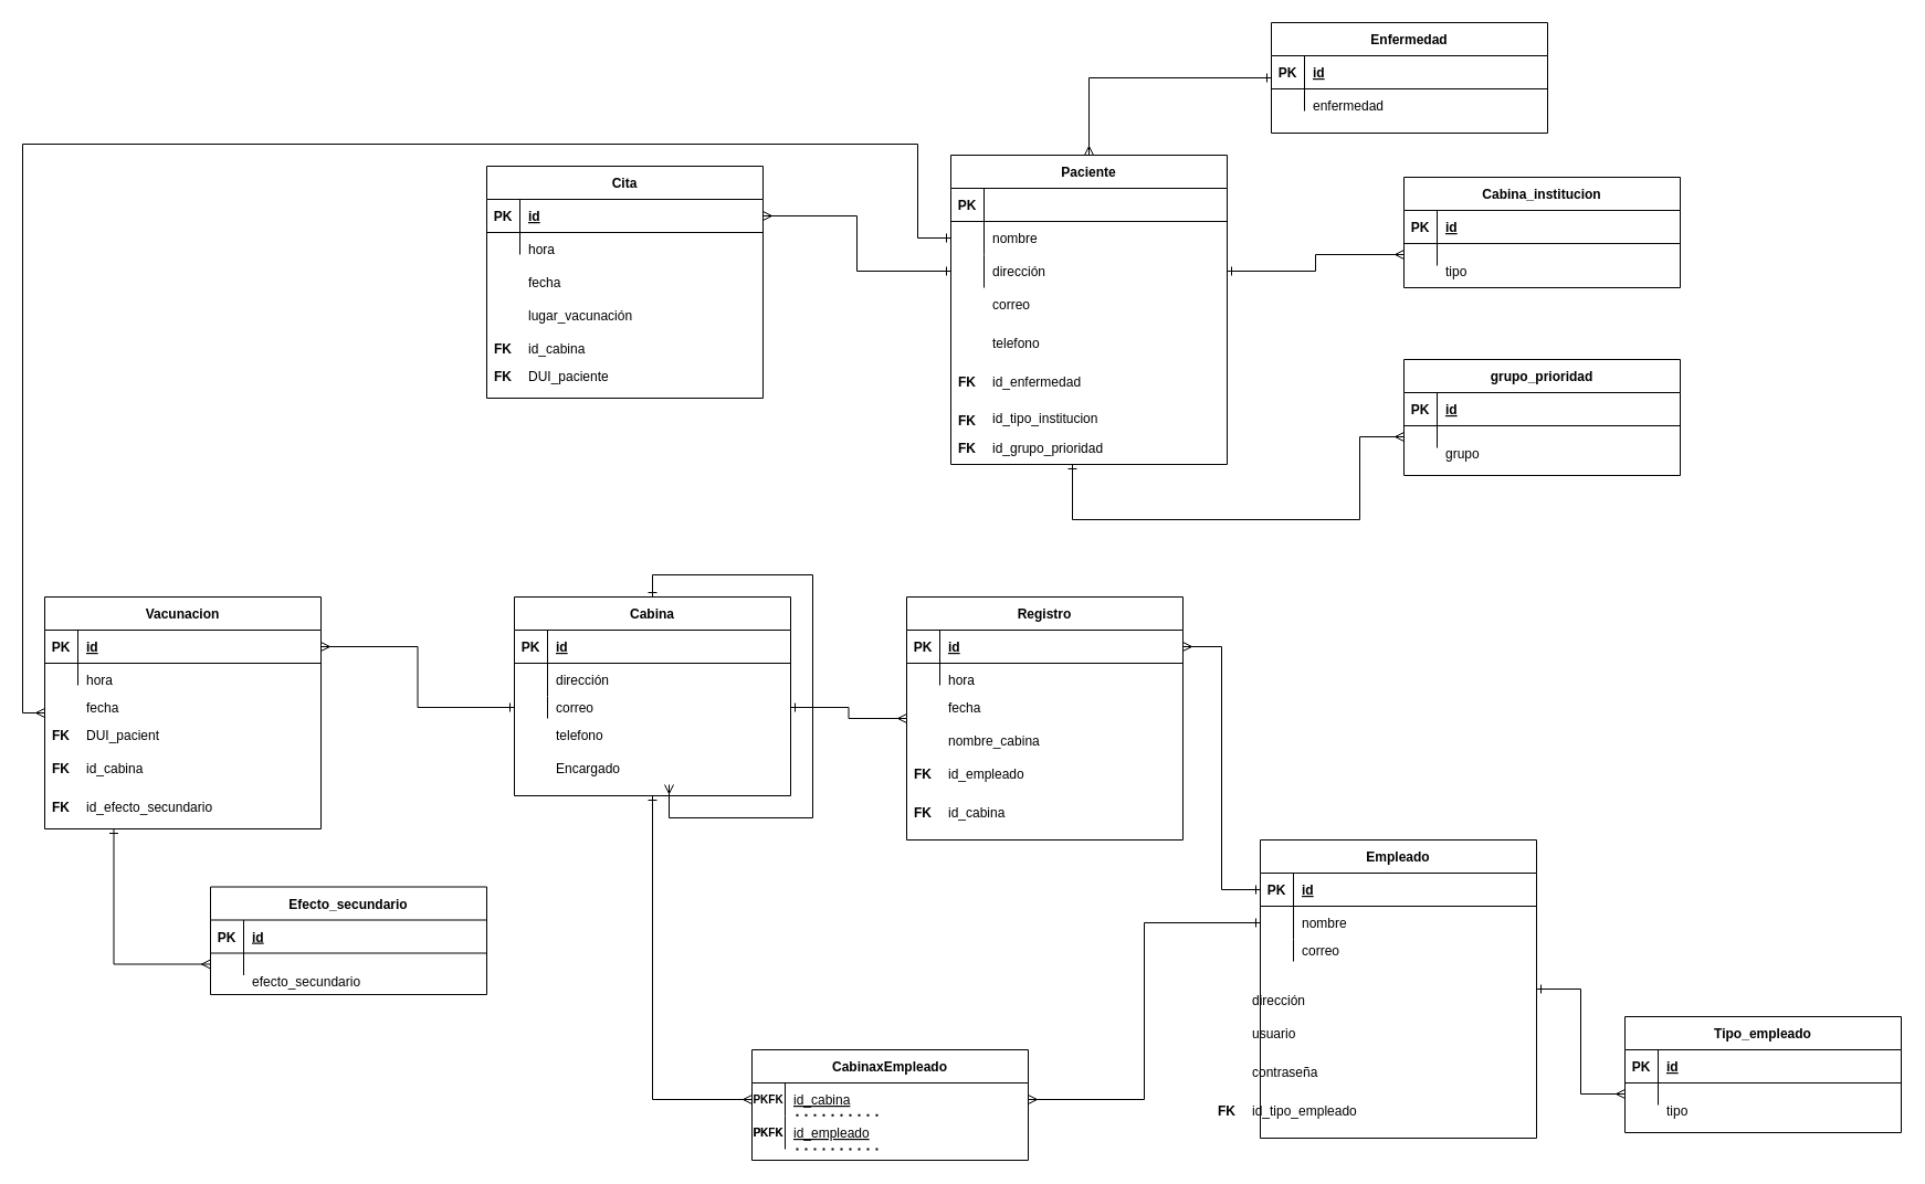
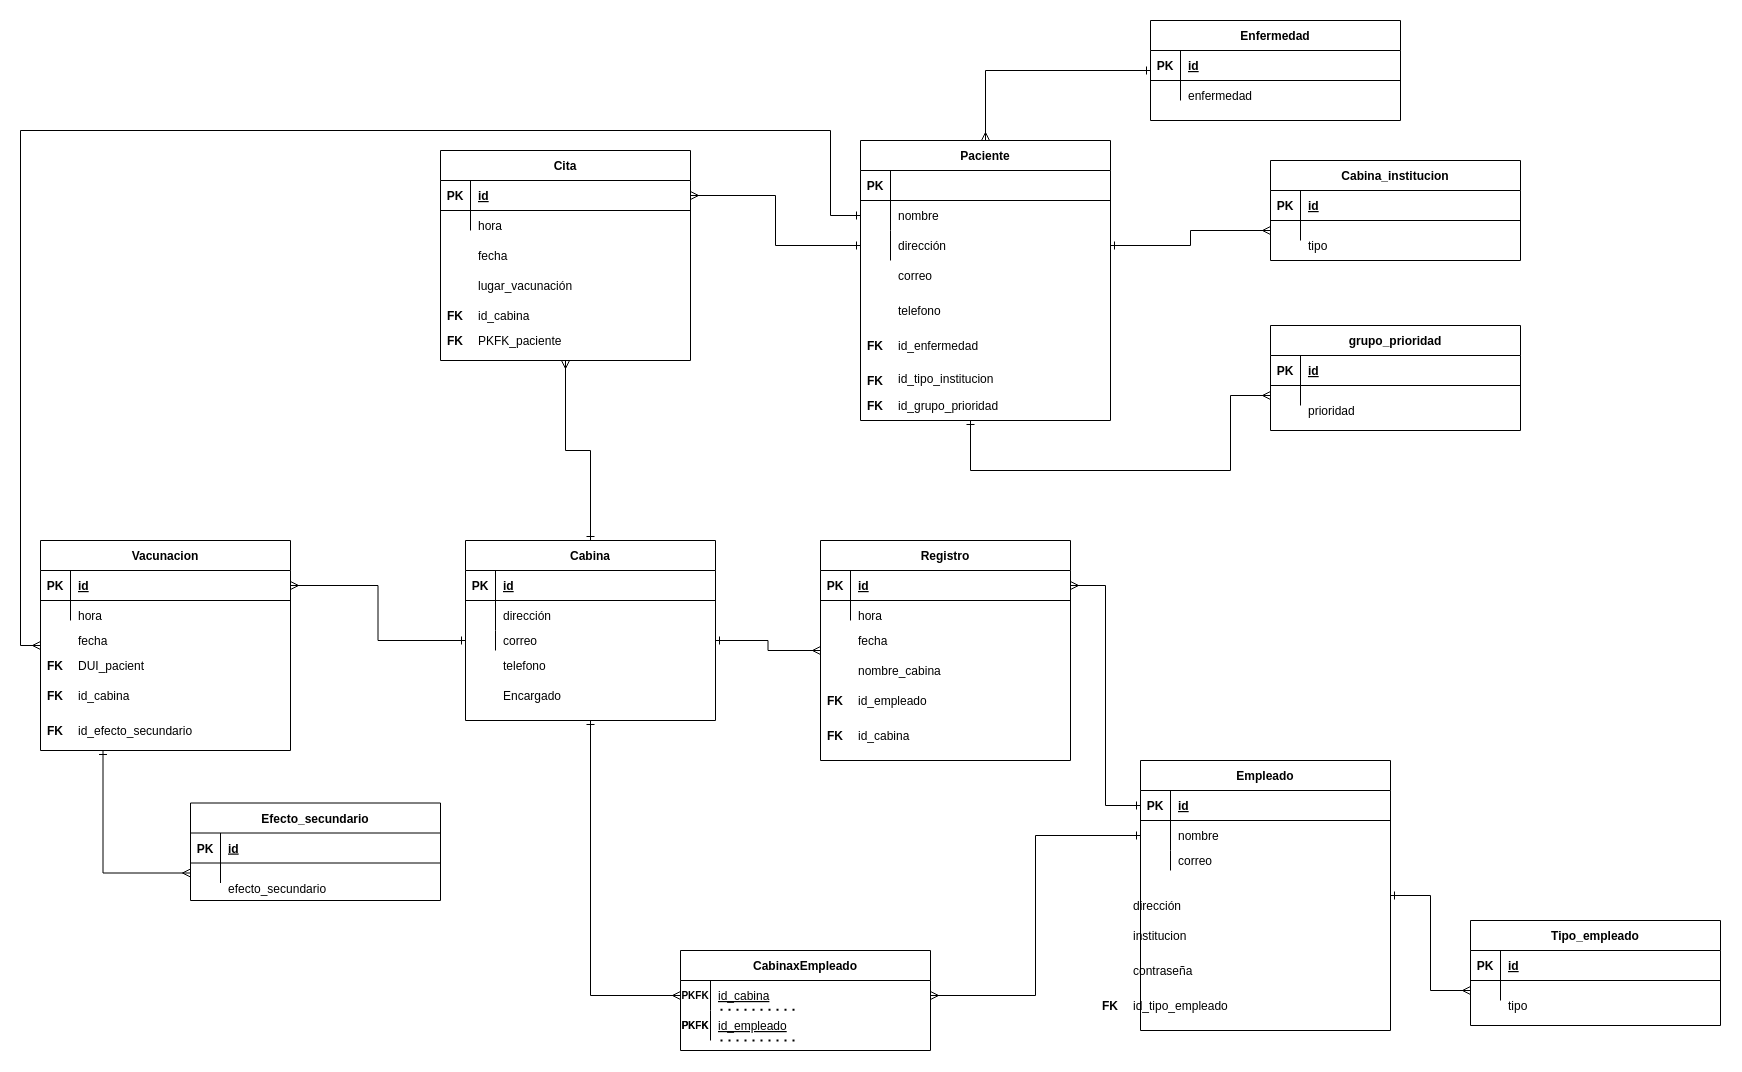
- <mxCell id="22" value="DUI_paciente" style="shape=partialRectangle;overflow=hidden;connectable=0;fillColor=none;top=0;left=0;bottom=0;right=0;align=left;spacingLeft=6;" parent="1" vertex="1"><mxGeometry x="470" y="325" width="220" height="30" as="geometry" /></mxCell>
+ <mxCell id="22" value="PKFK_paciente" style="shape=partialRectangle;overflow=hidden;connectable=0;fillColor=none;top=0;left=0;bottom=0;right=0;align=left;spacingLeft=6;" parent="1" vertex="1"><mxGeometry x="470" y="325" width="220" height="30" as="geometry" /></mxCell>
- <mxCell id="109" value="grupo" style="shape=partialRectangle;overflow=hidden;connectable=0;fillColor=none;top=0;left=0;bottom=0;right=0;align=left;spacingLeft=6;" parent="1" vertex="1"><mxGeometry x="1300" y="395" width="220" height="30" as="geometry" /></mxCell>
+ <mxCell id="109" value="prioridad" style="shape=partialRectangle;overflow=hidden;connectable=0;fillColor=none;top=0;left=0;bottom=0;right=0;align=left;spacingLeft=6;" parent="1" vertex="1"><mxGeometry x="1300" y="395" width="220" height="30" as="geometry" /></mxCell>
- <mxCell id="27" style="edgeStyle=orthogonalEdgeStyle;rounded=0;orthogonalLoop=1;jettySize=auto;html=1;startArrow=ERone;startFill=0;endArrow=ERmany;endFill=0;exitX=0.5;exitY=0;exitDx=0;exitDy=0;" parent="1" source="28" target="39" edge="1"><mxGeometry relative="1" as="geometry"><mxPoint x="830" y="450" as="sourcePoint" /><mxPoint x="564" y="420" as="targetPoint" /></mxGeometry></mxCell>
+ <mxCell id="27" style="edgeStyle=orthogonalEdgeStyle;rounded=0;orthogonalLoop=1;jettySize=auto;html=1;startArrow=ERone;startFill=0;endArrow=ERmany;endFill=0;exitX=0.5;exitY=0;exitDx=0;exitDy=0;entryX=0.5;entryY=1;entryDx=0;entryDy=0;" parent="1" source="28" target="2" edge="1"><mxGeometry relative="1" as="geometry"><mxPoint x="830" y="450" as="sourcePoint" /><mxPoint x="564" y="420" as="targetPoint" /></mxGeometry></mxCell>
- <mxCell id="91" value="usuario" style="shape=partialRectangle;overflow=hidden;connectable=0;fillColor=none;top=0;left=0;bottom=0;right=0;align=left;spacingLeft=6;" parent="1" vertex="1"><mxGeometry x="1125" y="920" width="220" height="30" as="geometry" /></mxCell>
+ <mxCell id="91" value="institucion" style="shape=partialRectangle;overflow=hidden;connectable=0;fillColor=none;top=0;left=0;bottom=0;right=0;align=left;spacingLeft=6;" parent="1" vertex="1"><mxGeometry x="1125" y="920" width="220" height="30" as="geometry" /></mxCell>
